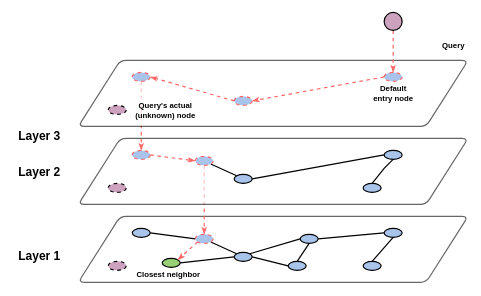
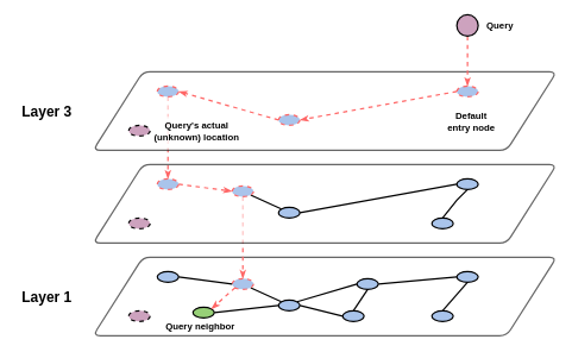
- <mxCell id="47" value="&lt;div align=&quot;left&quot;&gt;&lt;font style=&quot;font-size: 13px;&quot;&gt;&lt;b&gt;Query&lt;/b&gt;&lt;/font&gt;&lt;/div&gt;" style="text;html=1;align=left;verticalAlign=middle;resizable=0;points=[];autosize=1;strokeColor=none;fillColor=none;" vertex="1" parent="1"><mxGeometry x="735" y="60" width="60" height="30" as="geometry" /></mxCell>
+ <mxCell id="47" value="&lt;div align=&quot;left&quot;&gt;&lt;font style=&quot;font-size: 13px;&quot;&gt;&lt;b&gt;Query&lt;/b&gt;&lt;/font&gt;&lt;/div&gt;" style="text;html=1;align=left;verticalAlign=middle;resizable=0;points=[];autosize=1;strokeColor=none;fillColor=none;" vertex="1" parent="1"><mxGeometry x="680" y="20" width="60" height="30" as="geometry" /></mxCell>
- <mxCell id="43" value="&lt;div&gt;&lt;b&gt;&lt;font style=&quot;font-size: 13px;&quot;&gt;Default&lt;/font&gt;&lt;/b&gt;&lt;/div&gt;&lt;div&gt;&lt;b&gt;&lt;font style=&quot;font-size: 13px;&quot;&gt;e&lt;/font&gt;&lt;/b&gt;&lt;font style=&quot;font-size: 13px;&quot;&gt;&lt;b&gt;&lt;font&gt;ntry node&lt;/font&gt;&lt;/b&gt;&lt;/font&gt;&lt;/div&gt;" style="text;html=1;align=center;verticalAlign=middle;resizable=0;points=[];autosize=1;strokeColor=none;fillColor=none;" vertex="1" parent="1"><mxGeometry x="610" y="135" width="90" height="40" as="geometry" /></mxCell>
+ <mxCell id="43" value="&lt;div&gt;&lt;b&gt;&lt;font style=&quot;font-size: 13px;&quot;&gt;Default&lt;/font&gt;&lt;/b&gt;&lt;/div&gt;&lt;div&gt;&lt;b&gt;&lt;font style=&quot;font-size: 13px;&quot;&gt;e&lt;/font&gt;&lt;/b&gt;&lt;font style=&quot;font-size: 13px;&quot;&gt;&lt;b&gt;&lt;font&gt;ntry node&lt;/font&gt;&lt;/b&gt;&lt;/font&gt;&lt;/div&gt;" style="text;html=1;align=center;verticalAlign=middle;resizable=0;points=[];autosize=1;strokeColor=none;fillColor=none;" vertex="1" parent="1"><mxGeometry x="615" y="150" width="90" height="40" as="geometry" /></mxCell>
- <mxCell id="44" value="&lt;div&gt;&lt;font style=&quot;font-size: 13px;&quot;&gt;&lt;b&gt;Query's actual&lt;/b&gt;&lt;/font&gt;&lt;/div&gt;&lt;div&gt;&lt;font style=&quot;font-size: 13px;&quot;&gt;&lt;b&gt;(unknown) node&lt;/b&gt;&lt;/font&gt;&lt;/div&gt;" style="text;html=1;align=center;verticalAlign=middle;resizable=0;points=[];autosize=1;strokeColor=none;fillColor=default;opacity=60;" vertex="1" parent="1"><mxGeometry x="205" y="162.5" width="140" height="40" as="geometry" /></mxCell>
+ <mxCell id="44" value="&lt;div&gt;&lt;font style=&quot;font-size: 13px;&quot;&gt;&lt;b&gt;Query's actual&lt;/b&gt;&lt;/font&gt;&lt;/div&gt;&lt;div&gt;&lt;font style=&quot;font-size: 13px;&quot;&gt;&lt;b&gt;(unknown) location&lt;/b&gt;&lt;/font&gt;&lt;/div&gt;" style="text;html=1;align=center;verticalAlign=middle;resizable=0;points=[];autosize=1;strokeColor=none;fillColor=default;opacity=60;" vertex="1" parent="1"><mxGeometry x="205" y="162.5" width="140" height="40" as="geometry" /></mxCell>
- <mxCell id="40" value="&lt;font style=&quot;font-size: 20px;&quot;&gt;&lt;b&gt;Layer 3&lt;/b&gt;&lt;/font&gt;" style="text;html=1;align=center;verticalAlign=middle;resizable=0;points=[];autosize=1;strokeColor=none;fillColor=light-dark(#fff2cc, transparent);fontFamily=Helvetica;fontSize=11;fontColor=default;labelBackgroundColor=default;opacity=0;" parent="1" vertex="1"><mxGeometry x="20" y="205" width="90" height="40" as="geometry" /></mxCell>
+ <mxCell id="40" value="&lt;font style=&quot;font-size: 20px;&quot;&gt;&lt;b&gt;Layer 3&lt;/b&gt;&lt;/font&gt;" style="text;html=1;align=center;verticalAlign=middle;resizable=0;points=[];autosize=1;strokeColor=none;fillColor=light-dark(#fff2cc, transparent);fontFamily=Helvetica;fontSize=11;fontColor=default;labelBackgroundColor=default;opacity=0;" parent="1" vertex="1"><mxGeometry y="135" width="90" height="40" as="geometry" x="20" /></mxCell>
- <mxCell id="41" value="&lt;font style=&quot;font-size: 20px;&quot;&gt;&lt;b&gt;Layer 2&lt;/b&gt;&lt;/font&gt;" style="text;html=1;align=center;verticalAlign=middle;resizable=0;points=[];autosize=1;strokeColor=none;fillColor=none;fontFamily=Helvetica;fontSize=11;fontColor=default;labelBackgroundColor=default;opacity=0;" parent="1" vertex="1"><mxGeometry y="265" width="90" height="40" as="geometry" x="20" /></mxCell>
- <mxCell id="42" value="&lt;font style=&quot;font-size: 20px;&quot;&gt;&lt;b&gt;Layer 1&lt;/b&gt;&lt;/font&gt;" style="text;html=1;align=center;verticalAlign=middle;resizable=0;points=[];autosize=1;strokeColor=#d6b656;fillColor=light-dark(#fff2cc, transparent);fontFamily=Helvetica;fontSize=11;labelBackgroundColor=default;opacity=0;" parent="1" vertex="1"><mxGeometry x="20" y="395" width="90" height="60" as="geometry" /></mxCell>
+ <mxCell id="42" value="&lt;font style=&quot;font-size: 20px;&quot;&gt;&lt;b&gt;Layer 1&lt;/b&gt;&lt;/font&gt;" style="text;html=1;align=center;verticalAlign=middle;resizable=0;points=[];autosize=1;strokeColor=#d6b656;fillColor=light-dark(#fff2cc, transparent);fontFamily=Helvetica;fontSize=11;labelBackgroundColor=default;opacity=0;" parent="1" vertex="1"><mxGeometry y="395" width="90" height="40" as="geometry" x="20" /></mxCell>
- <mxCell id="48" value="&lt;div&gt;&lt;font style=&quot;font-size: 13px;&quot;&gt;&lt;b&gt;Closest neighbor&lt;/b&gt;&lt;/font&gt;&lt;/div&gt;" style="text;html=1;align=center;verticalAlign=middle;resizable=0;points=[];autosize=1;strokeColor=none;fillColor=none;" vertex="1" parent="1"><mxGeometry x="215" y="441" width="130" height="30" as="geometry" /></mxCell>
+ <mxCell id="48" value="&lt;div&gt;&lt;font style=&quot;font-size: 13px;&quot;&gt;&lt;b&gt;Query neighbor&lt;/b&gt;&lt;/font&gt;&lt;/div&gt;" style="text;html=1;align=center;verticalAlign=middle;resizable=0;points=[];autosize=1;strokeColor=none;fillColor=none;" vertex="1" parent="1"><mxGeometry x="215" y="441" width="130" height="30" as="geometry" /></mxCell>
